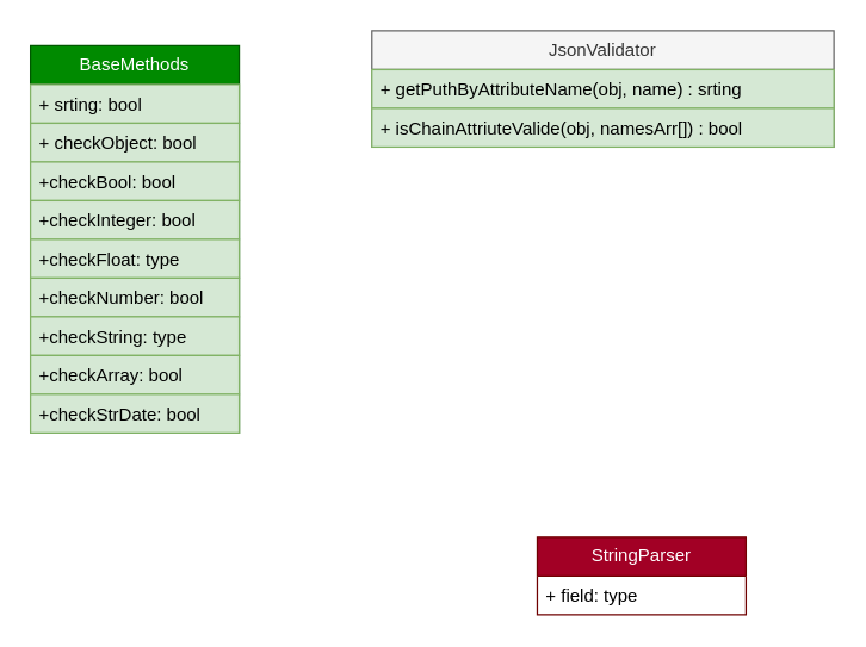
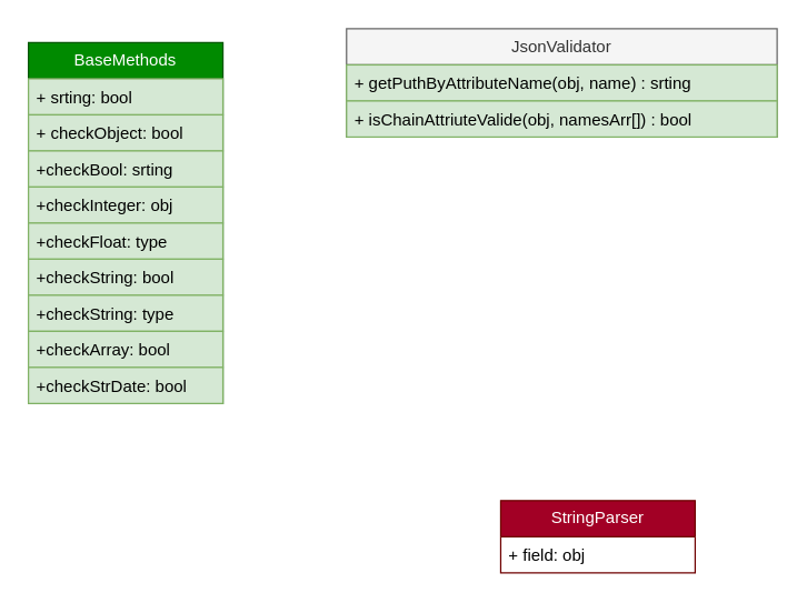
- <mxCell id="8" value="+checkBool: bool" style="text;strokeColor=#82b366;fillColor=#d5e8d4;align=left;verticalAlign=top;spacingLeft=4;spacingRight=4;overflow=hidden;rotatable=0;points=[[0,0.5],[1,0.5]];portConstraint=eastwest;whiteSpace=wrap;html=1;" parent="5" vertex="1"><mxGeometry y="78" width="140" height="26" as="geometry" /></mxCell>
+ <mxCell id="8" value="+checkBool: srting" style="text;strokeColor=#82b366;fillColor=#d5e8d4;align=left;verticalAlign=top;spacingLeft=4;spacingRight=4;overflow=hidden;rotatable=0;points=[[0,0.5],[1,0.5]];portConstraint=eastwest;whiteSpace=wrap;html=1;" parent="5" vertex="1"><mxGeometry y="78" width="140" height="26" as="geometry" /></mxCell>
- <mxCell id="9" value="+checkInteger: bool" style="text;strokeColor=#82b366;fillColor=#d5e8d4;align=left;verticalAlign=top;spacingLeft=4;spacingRight=4;overflow=hidden;rotatable=0;points=[[0,0.5],[1,0.5]];portConstraint=eastwest;whiteSpace=wrap;html=1;" parent="5" vertex="1"><mxGeometry y="104" width="140" height="26" as="geometry" /></mxCell>
+ <mxCell id="9" value="+checkInteger: obj" style="text;strokeColor=#82b366;fillColor=#d5e8d4;align=left;verticalAlign=top;spacingLeft=4;spacingRight=4;overflow=hidden;rotatable=0;points=[[0,0.5],[1,0.5]];portConstraint=eastwest;whiteSpace=wrap;html=1;" parent="5" vertex="1"><mxGeometry y="104" width="140" height="26" as="geometry" /></mxCell>
- <mxCell id="11" value="+checkNumber: bool" style="text;strokeColor=#82b366;fillColor=#d5e8d4;align=left;verticalAlign=top;spacingLeft=4;spacingRight=4;overflow=hidden;rotatable=0;points=[[0,0.5],[1,0.5]];portConstraint=eastwest;whiteSpace=wrap;html=1;" parent="5" vertex="1"><mxGeometry y="156" width="140" height="26" as="geometry" /></mxCell>
+ <mxCell id="11" value="+checkString: bool" style="text;strokeColor=#82b366;fillColor=#d5e8d4;align=left;verticalAlign=top;spacingLeft=4;spacingRight=4;overflow=hidden;rotatable=0;points=[[0,0.5],[1,0.5]];portConstraint=eastwest;whiteSpace=wrap;html=1;" parent="5" vertex="1"><mxGeometry y="156" width="140" height="26" as="geometry" /></mxCell>
- <mxCell id="16" value="+ field: type" style="text;strokeColor=none;fillColor=none;align=left;verticalAlign=top;spacingLeft=4;spacingRight=4;overflow=hidden;rotatable=0;points=[[0,0.5],[1,0.5]];portConstraint=eastwest;whiteSpace=wrap;html=1;" parent="15" vertex="1"><mxGeometry y="26" width="140" height="26" as="geometry" /></mxCell>
+ <mxCell id="16" value="+ field: obj" style="text;strokeColor=none;fillColor=none;align=left;verticalAlign=top;spacingLeft=4;spacingRight=4;overflow=hidden;rotatable=0;points=[[0,0.5],[1,0.5]];portConstraint=eastwest;whiteSpace=wrap;html=1;" parent="15" vertex="1"><mxGeometry y="26" width="140" height="26" as="geometry" /></mxCell>
